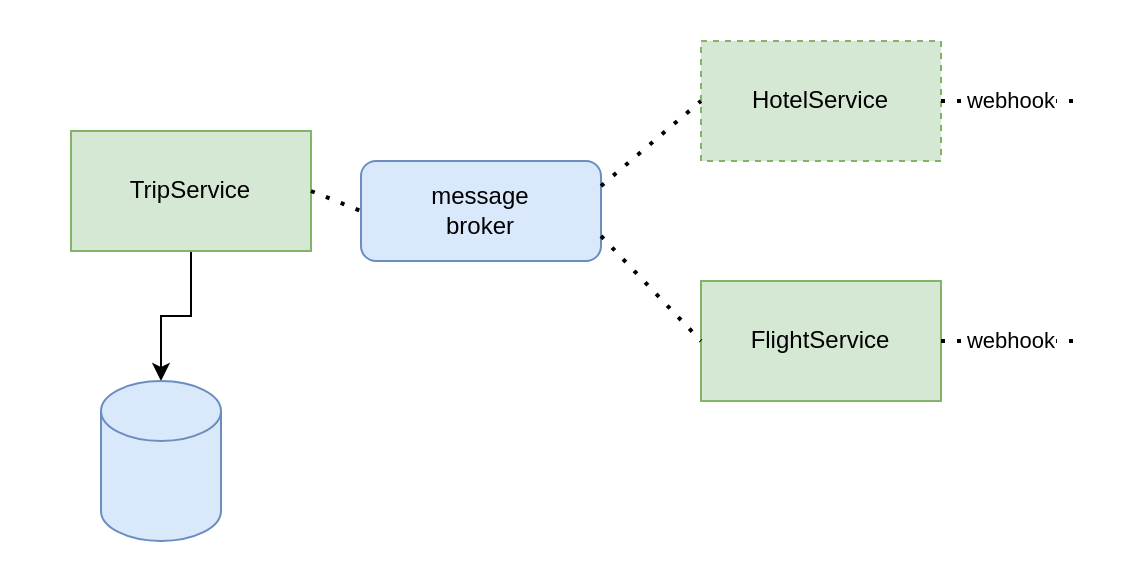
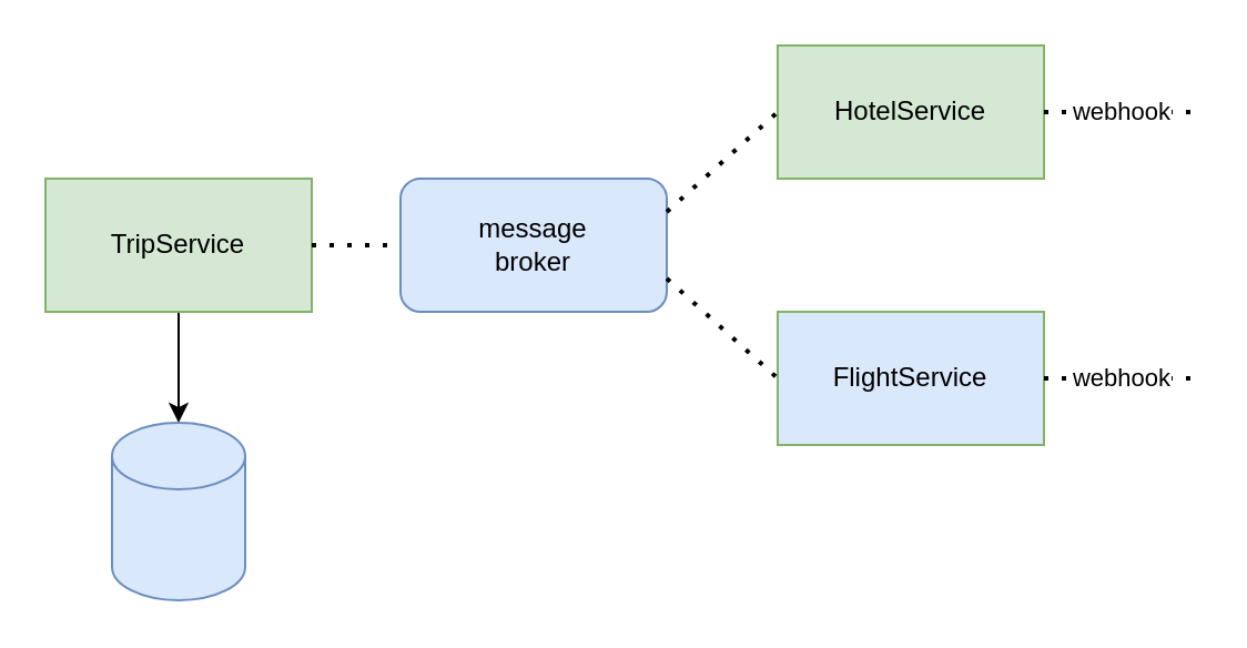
- <mxCell id="4" value="HotelService" style="rounded=0;whiteSpace=wrap;html=1;fillColor=#d5e8d4;strokeColor=#82b366;dashed=1;" vertex="1" parent="1"><mxGeometry x="350" y="20" width="120" height="60" as="geometry" /></mxCell>
+ <mxCell id="4" value="HotelService" style="rounded=0;whiteSpace=wrap;html=1;fillColor=#d5e8d4;strokeColor=#82b366;" vertex="1" parent="1"><mxGeometry x="350" y="20" width="120" height="60" as="geometry" /></mxCell>
- <mxCell id="3" value="TripService" style="rounded=0;whiteSpace=wrap;html=1;fillColor=#d5e8d4;strokeColor=#82b366;" vertex="1" parent="1"><mxGeometry x="35" y="65" width="120" height="60" as="geometry" /></mxCell>
+ <mxCell id="3" value="TripService" style="rounded=0;whiteSpace=wrap;html=1;fillColor=#d5e8d4;strokeColor=#82b366;" vertex="1" parent="1"><mxGeometry x="20" y="80" width="120" height="60" as="geometry" /></mxCell>
- <mxCell id="6" value="message&lt;br&gt;broker" style="rounded=1;whiteSpace=wrap;html=1;fillColor=#dae8fc;strokeColor=#6c8ebf;" vertex="1" parent="1"><mxGeometry x="180" y="80" width="120" height="50" as="geometry" /></mxCell>
+ <mxCell id="6" value="message&lt;br&gt;broker" style="rounded=1;whiteSpace=wrap;html=1;fillColor=#dae8fc;strokeColor=#6c8ebf;" vertex="1" parent="1"><mxGeometry x="180" y="80" width="120" height="60" as="geometry" /></mxCell>
- <mxCell id="5" value="FlightService" style="rounded=0;whiteSpace=wrap;html=1;fillColor=#d5e8d4;strokeColor=#82b366;" vertex="1" parent="1"><mxGeometry x="350" y="140" width="120" height="60" as="geometry" /></mxCell>
+ <mxCell id="5" value="FlightService" style="rounded=0;whiteSpace=wrap;html=1;fillColor=#dae8fc;strokeColor=#82b366;" vertex="1" parent="1"><mxGeometry x="350" y="140" width="120" height="60" as="geometry" /></mxCell>
